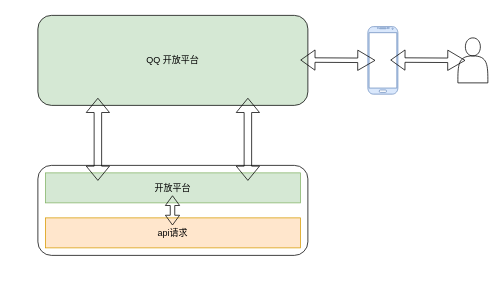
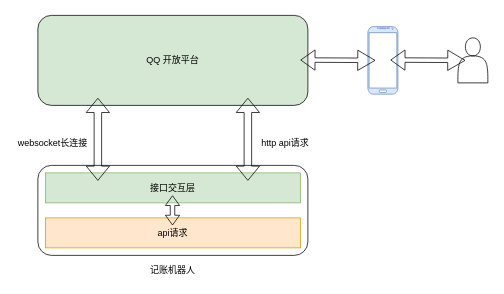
+ <mxCell id="12" value="websocket长连接" style="text;html=1;strokeColor=none;fillColor=none;align=center;verticalAlign=middle;whiteSpace=wrap;rounded=0;" parent="1" vertex="1"><mxGeometry x="20" y="180" width="100" height="20" as="geometry" /></mxCell>
+ <mxCell id="13" value="http api请求" style="text;html=1;strokeColor=none;fillColor=none;align=center;verticalAlign=middle;whiteSpace=wrap;rounded=0;" parent="1" vertex="1"><mxGeometry x="340" y="180" width="80" height="20" as="geometry" /></mxCell>
- <mxCell id="8" value="开放平台" style="rounded=0;whiteSpace=wrap;html=1;fillColor=#d5e8d4;strokeColor=#82b366;" parent="1" vertex="1"><mxGeometry x="60" y="230" width="340" height="40" as="geometry" /></mxCell>
+ <mxCell id="8" value="接口交互层" style="rounded=0;whiteSpace=wrap;html=1;fillColor=#d5e8d4;strokeColor=#82b366;" parent="1" vertex="1"><mxGeometry x="60" y="230" width="340" height="40" as="geometry" /></mxCell>
+ <mxCell id="7" value="记账机器人" style="text;html=1;strokeColor=none;fillColor=none;align=center;verticalAlign=middle;whiteSpace=wrap;rounded=0;" parent="1" vertex="1"><mxGeometry x="195" y="350" width="70" height="20" as="geometry" /></mxCell>
